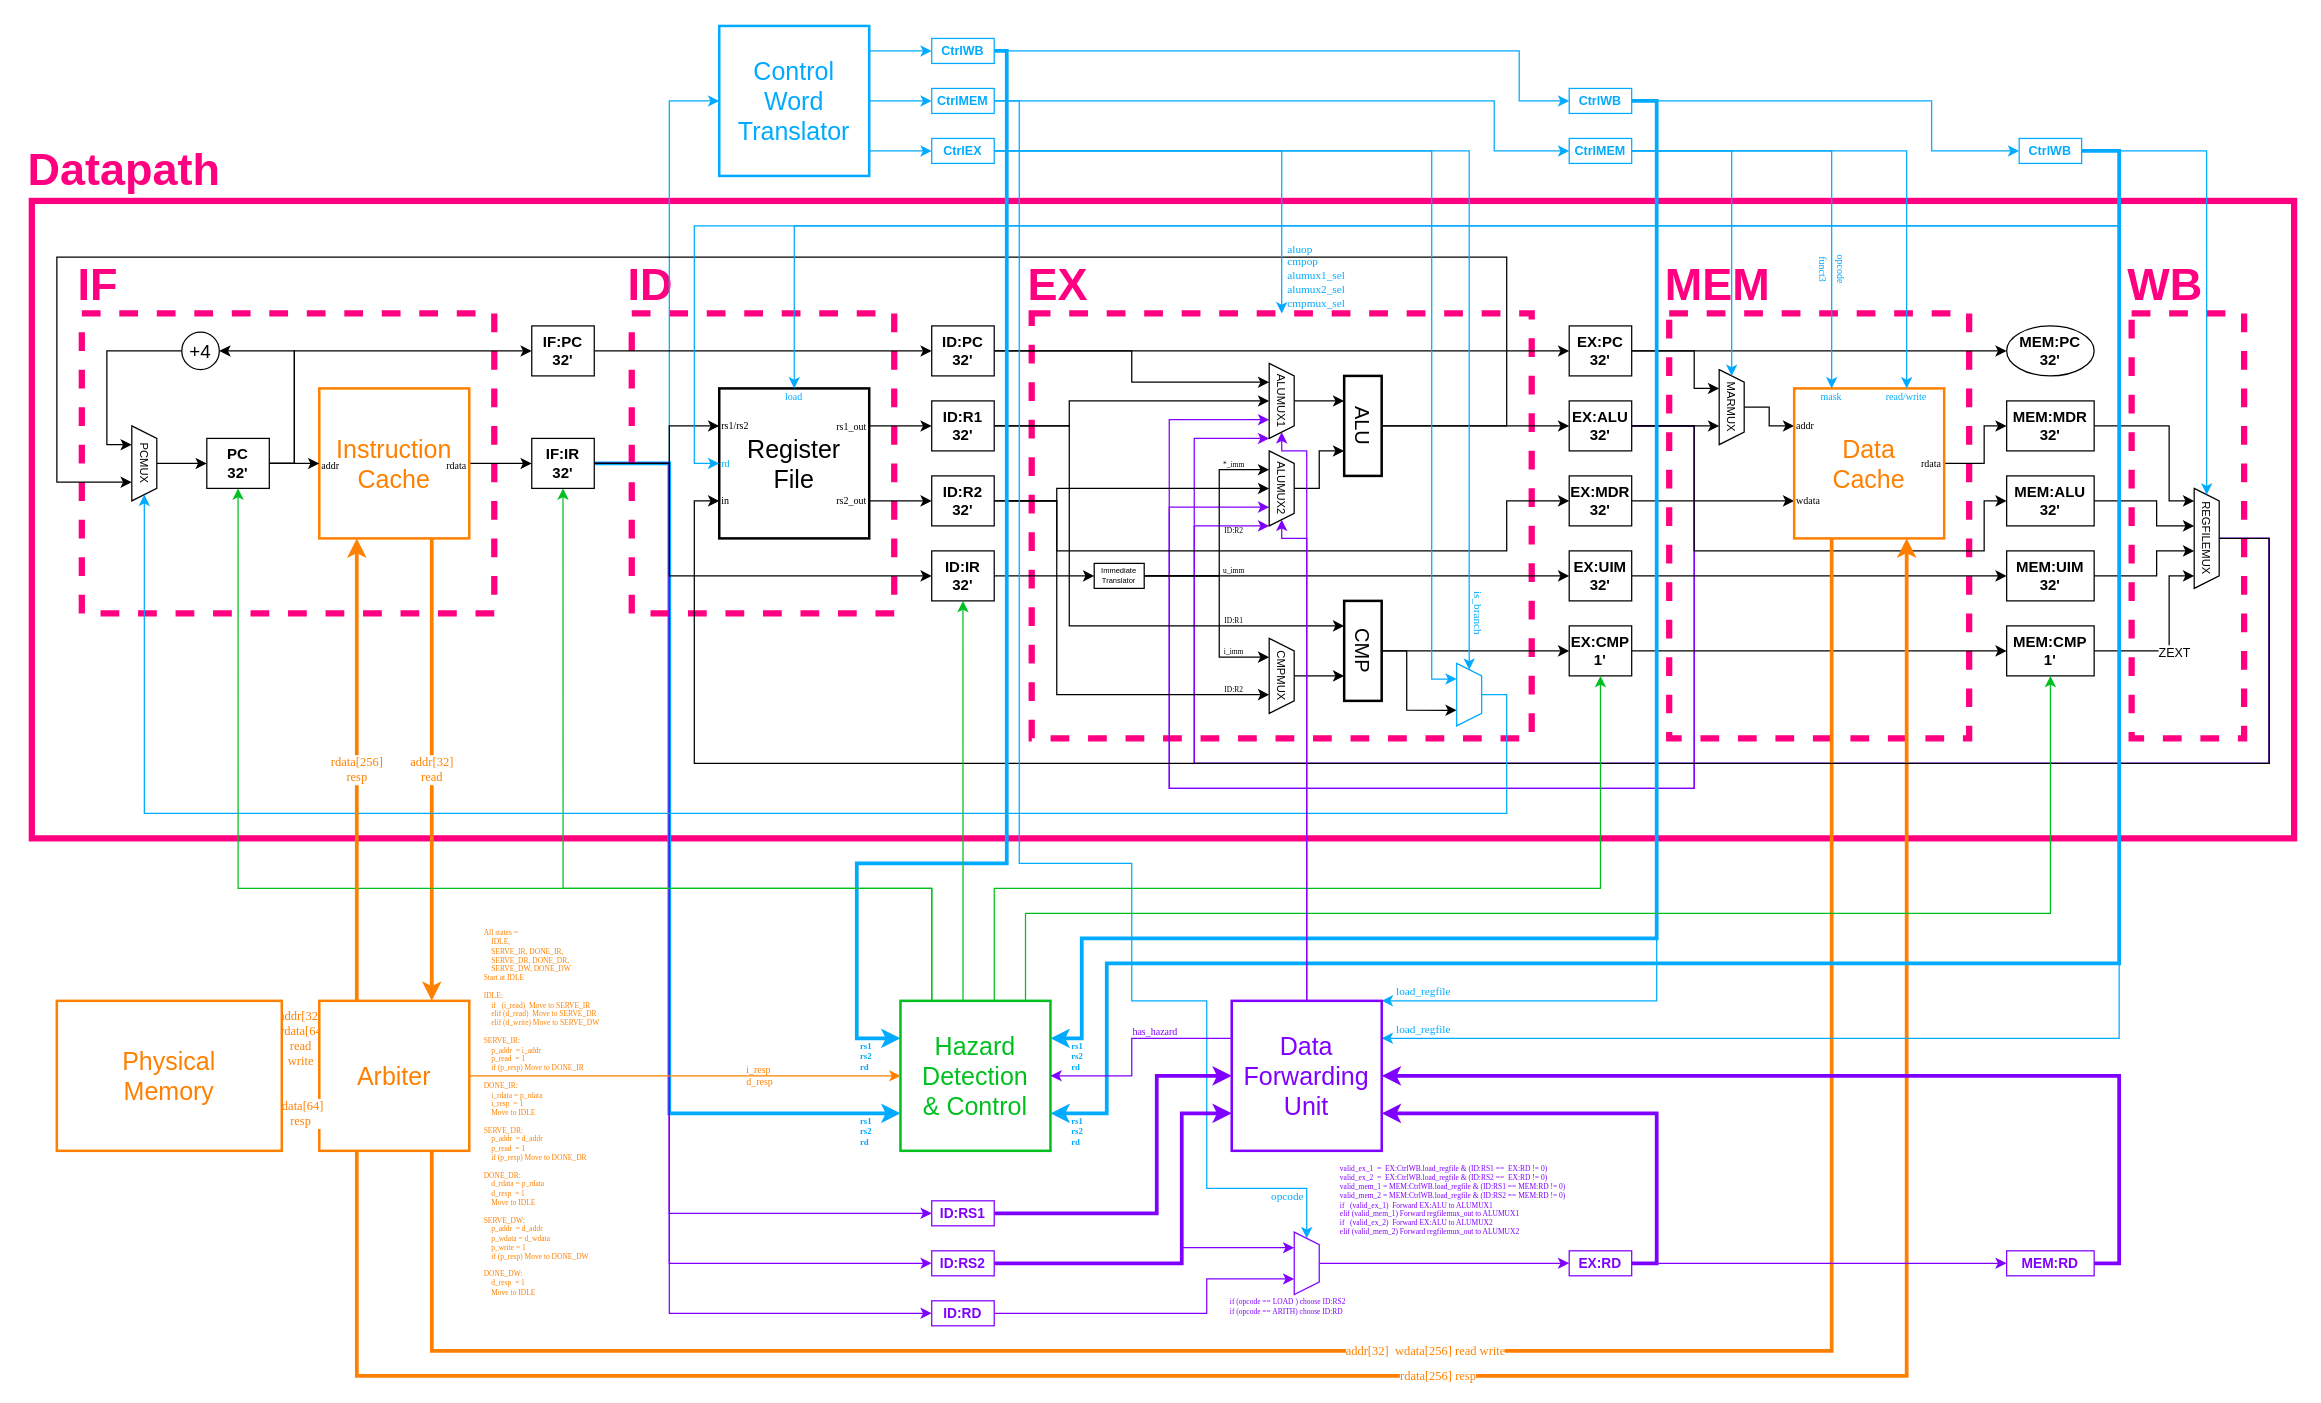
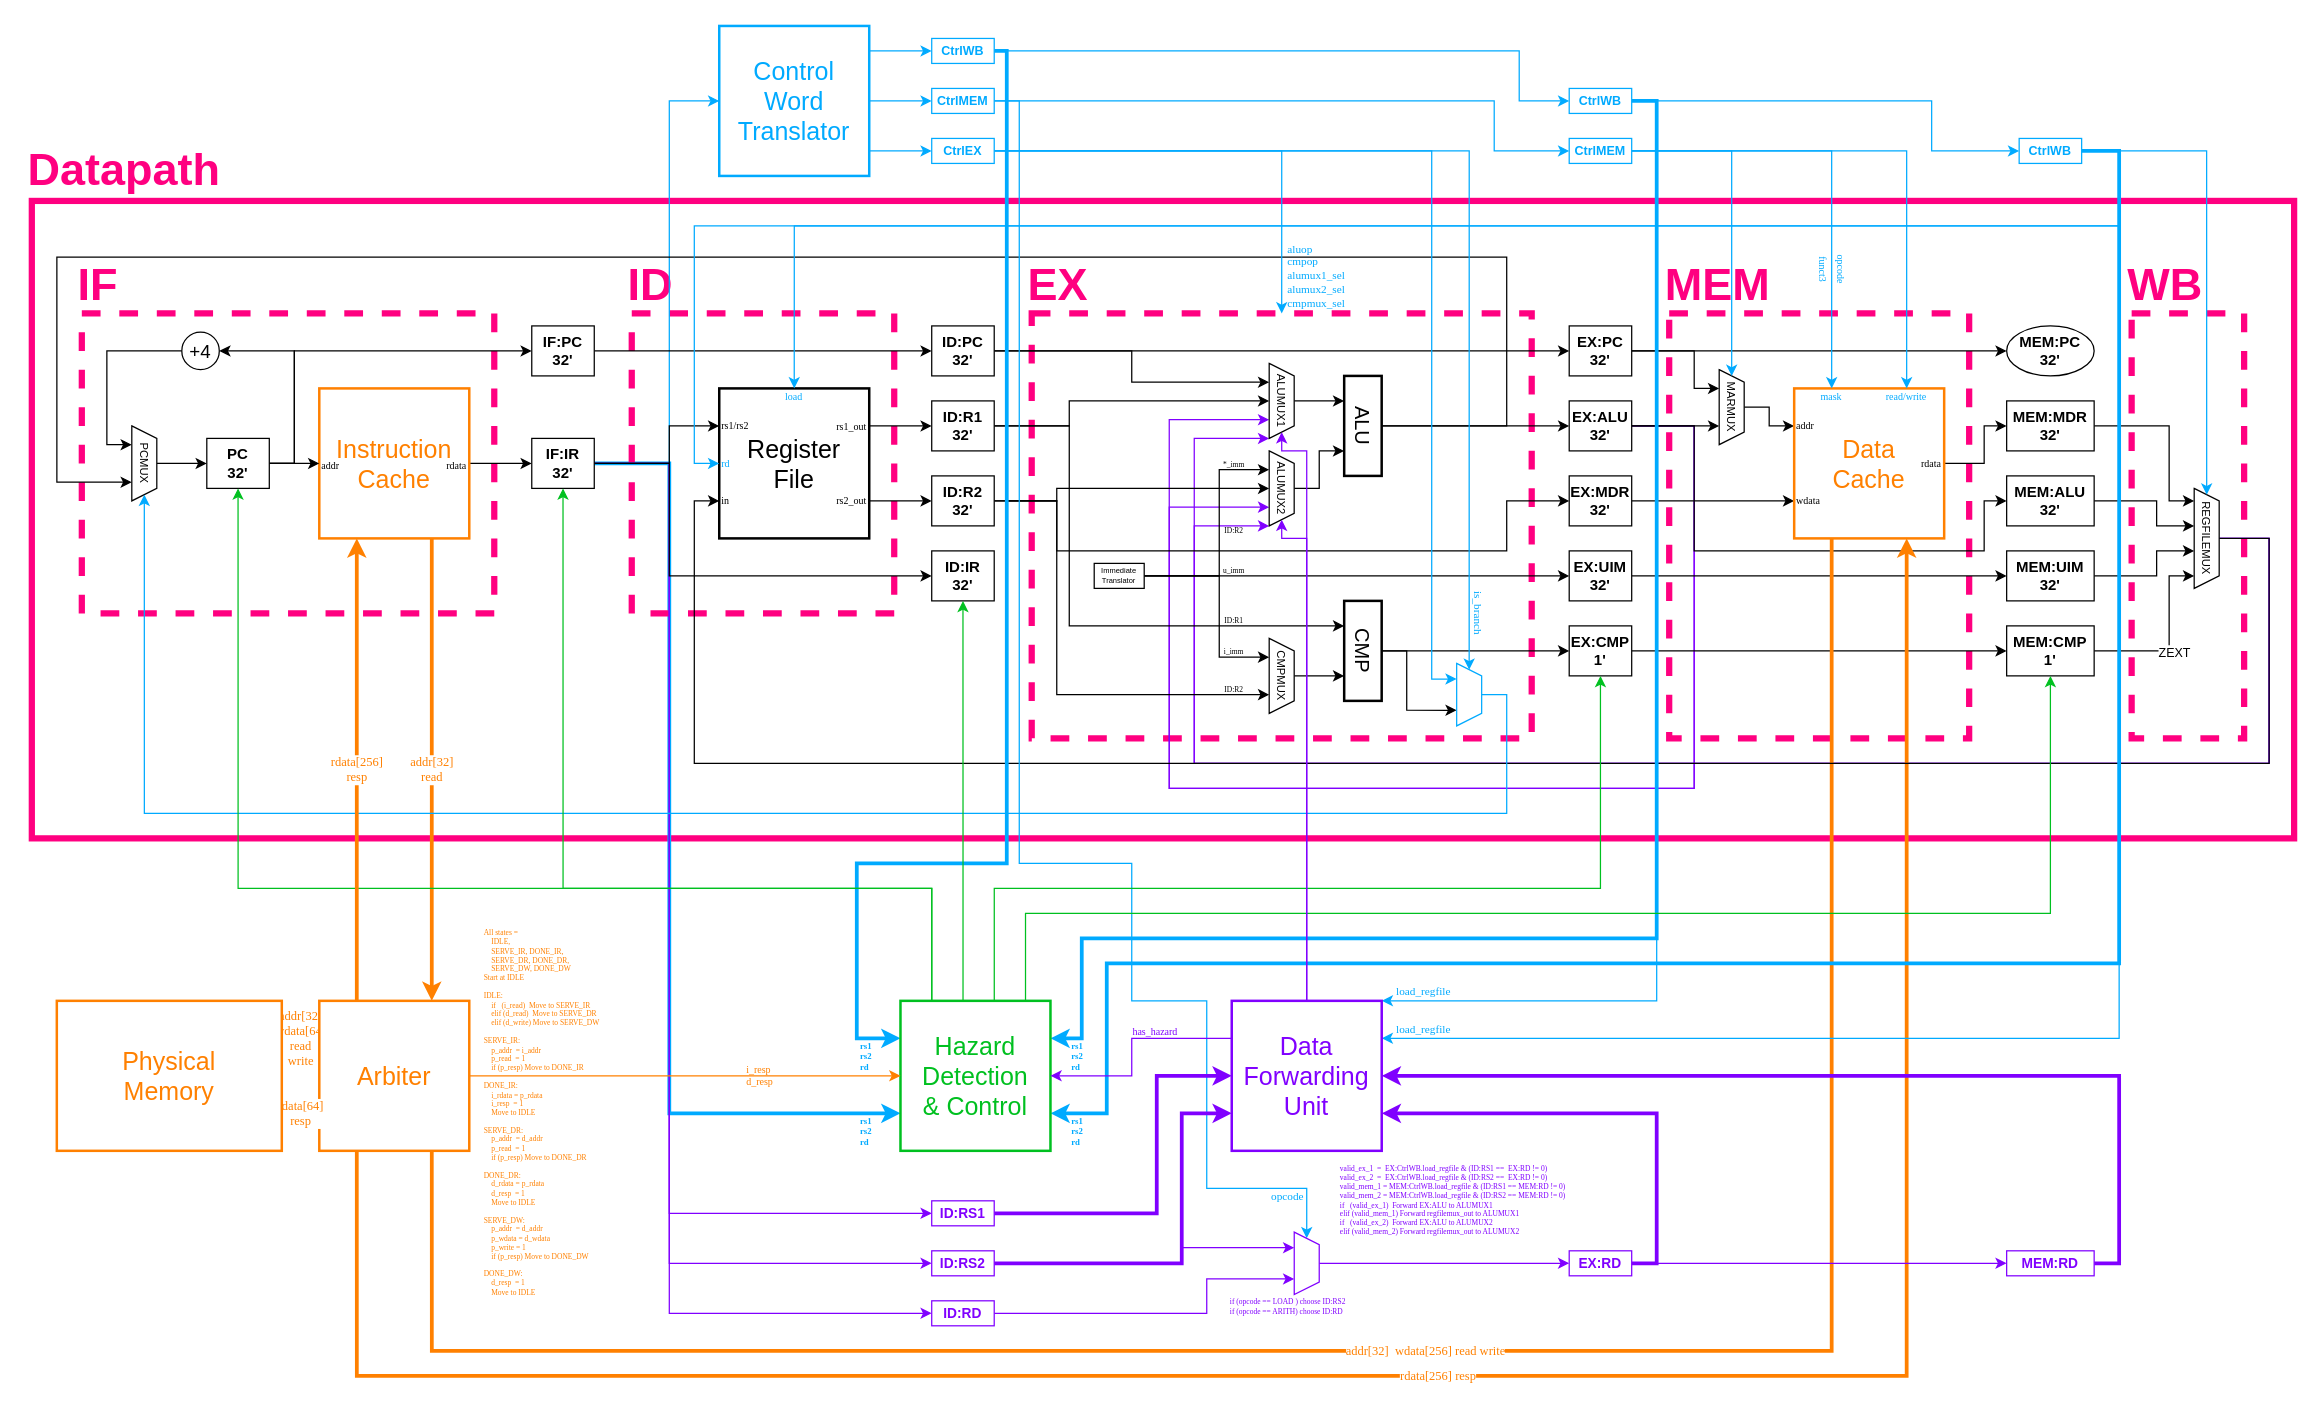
- <mxCell id="51" style="edgeStyle=orthogonalEdgeStyle;rounded=0;orthogonalLoop=1;jettySize=auto;html=1;exitX=1;exitY=0.5;exitDx=0;exitDy=0;entryX=0;entryY=0.5;entryDx=0;entryDy=0;" parent="1" source="52" target="58" edge="1"><mxGeometry relative="1" as="geometry"><mxPoint x="804.96" y="460" as="sourcePoint" /></mxGeometry></mxCell>
